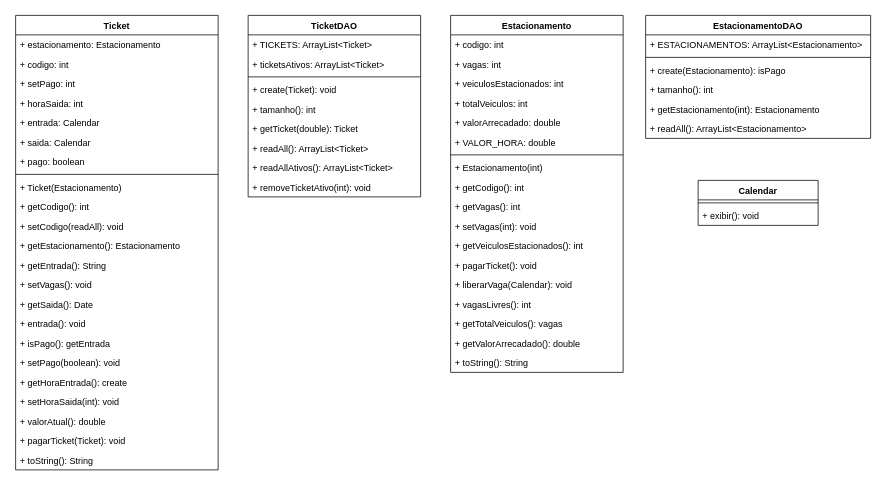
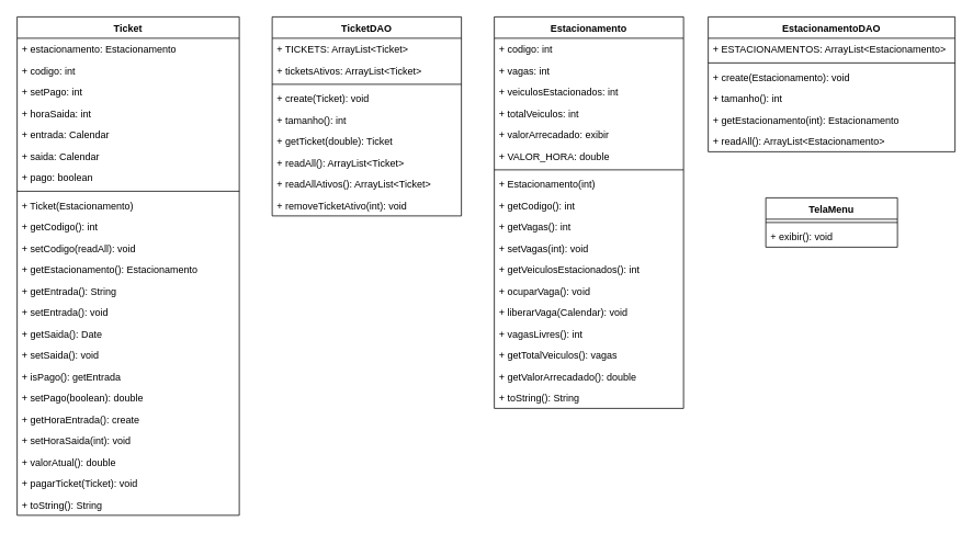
- <mxCell id="58" value="+ create(Estacionamento): isPago" style="text;strokeColor=none;fillColor=none;align=left;verticalAlign=top;spacingLeft=4;spacingRight=4;overflow=hidden;rotatable=0;points=[[0,0.5],[1,0.5]];portConstraint=eastwest;" vertex="1" parent="55"><mxGeometry y="60" width="300" height="26" as="geometry" /></mxCell>
+ <mxCell id="58" value="+ create(Estacionamento): void" style="text;strokeColor=none;fillColor=none;align=left;verticalAlign=top;spacingLeft=4;spacingRight=4;overflow=hidden;rotatable=0;points=[[0,0.5],[1,0.5]];portConstraint=eastwest;" vertex="1" parent="55"><mxGeometry y="60" width="300" height="26" as="geometry" /></mxCell>
- <mxCell id="41" value="+ valorArrecadado: double" style="text;strokeColor=none;fillColor=none;align=left;verticalAlign=top;spacingLeft=4;spacingRight=4;overflow=hidden;rotatable=0;points=[[0,0.5],[1,0.5]];portConstraint=eastwest;" vertex="1" parent="36"><mxGeometry y="130" width="230" height="26" as="geometry" /></mxCell>
+ <mxCell id="41" value="+ valorArrecadado: exibir" style="text;strokeColor=none;fillColor=none;align=left;verticalAlign=top;spacingLeft=4;spacingRight=4;overflow=hidden;rotatable=0;points=[[0,0.5],[1,0.5]];portConstraint=eastwest;" vertex="1" parent="36"><mxGeometry y="130" width="230" height="26" as="geometry" /></mxCell>
- <mxCell id="62" value="Calendar" style="swimlane;fontStyle=1;align=center;verticalAlign=top;childLayout=stackLayout;horizontal=1;startSize=26;horizontalStack=0;resizeParent=1;resizeParentMax=0;resizeLast=0;collapsible=1;marginBottom=0;" vertex="1" parent="1"><mxGeometry x="930" y="240" width="160" height="60" as="geometry" /></mxCell>
+ <mxCell id="62" value="TelaMenu" style="swimlane;fontStyle=1;align=center;verticalAlign=top;childLayout=stackLayout;horizontal=1;startSize=26;horizontalStack=0;resizeParent=1;resizeParentMax=0;resizeLast=0;collapsible=1;marginBottom=0;" vertex="1" parent="1"><mxGeometry x="930" y="240" width="160" height="60" as="geometry" /></mxCell>
- <mxCell id="49" value="+ pagarTicket(): void" style="text;strokeColor=none;fillColor=none;align=left;verticalAlign=top;spacingLeft=4;spacingRight=4;overflow=hidden;rotatable=0;points=[[0,0.5],[1,0.5]];portConstraint=eastwest;" vertex="1" parent="36"><mxGeometry y="320" width="230" height="26" as="geometry" /></mxCell>
+ <mxCell id="49" value="+ ocuparVaga(): void" style="text;strokeColor=none;fillColor=none;align=left;verticalAlign=top;spacingLeft=4;spacingRight=4;overflow=hidden;rotatable=0;points=[[0,0.5],[1,0.5]];portConstraint=eastwest;" vertex="1" parent="36"><mxGeometry y="320" width="230" height="26" as="geometry" /></mxCell>
- <mxCell id="16" value="+ setVagas(): void" style="text;strokeColor=none;fillColor=none;align=left;verticalAlign=top;spacingLeft=4;spacingRight=4;overflow=hidden;rotatable=0;points=[[0,0.5],[1,0.5]];portConstraint=eastwest;" vertex="1" parent="2"><mxGeometry y="346" width="270" height="26" as="geometry" /></mxCell>
+ <mxCell id="16" value="+ setEntrada(): void" style="text;strokeColor=none;fillColor=none;align=left;verticalAlign=top;spacingLeft=4;spacingRight=4;overflow=hidden;rotatable=0;points=[[0,0.5],[1,0.5]];portConstraint=eastwest;" vertex="1" parent="2"><mxGeometry y="346" width="270" height="26" as="geometry" /></mxCell>
- <mxCell id="18" value="+ entrada(): void" style="text;strokeColor=none;fillColor=none;align=left;verticalAlign=top;spacingLeft=4;spacingRight=4;overflow=hidden;rotatable=0;points=[[0,0.5],[1,0.5]];portConstraint=eastwest;" vertex="1" parent="2"><mxGeometry y="398" width="270" height="26" as="geometry" /></mxCell>
+ <mxCell id="18" value="+ setSaida(): void" style="text;strokeColor=none;fillColor=none;align=left;verticalAlign=top;spacingLeft=4;spacingRight=4;overflow=hidden;rotatable=0;points=[[0,0.5],[1,0.5]];portConstraint=eastwest;" vertex="1" parent="2"><mxGeometry y="398" width="270" height="26" as="geometry" /></mxCell>
- <mxCell id="20" value="+ setPago(boolean): void" style="text;strokeColor=none;fillColor=none;align=left;verticalAlign=top;spacingLeft=4;spacingRight=4;overflow=hidden;rotatable=0;points=[[0,0.5],[1,0.5]];portConstraint=eastwest;" vertex="1" parent="2"><mxGeometry y="450" width="270" height="26" as="geometry" /></mxCell>
+ <mxCell id="20" value="+ setPago(boolean): double" style="text;strokeColor=none;fillColor=none;align=left;verticalAlign=top;spacingLeft=4;spacingRight=4;overflow=hidden;rotatable=0;points=[[0,0.5],[1,0.5]];portConstraint=eastwest;" vertex="1" parent="2"><mxGeometry y="450" width="270" height="26" as="geometry" /></mxCell>
